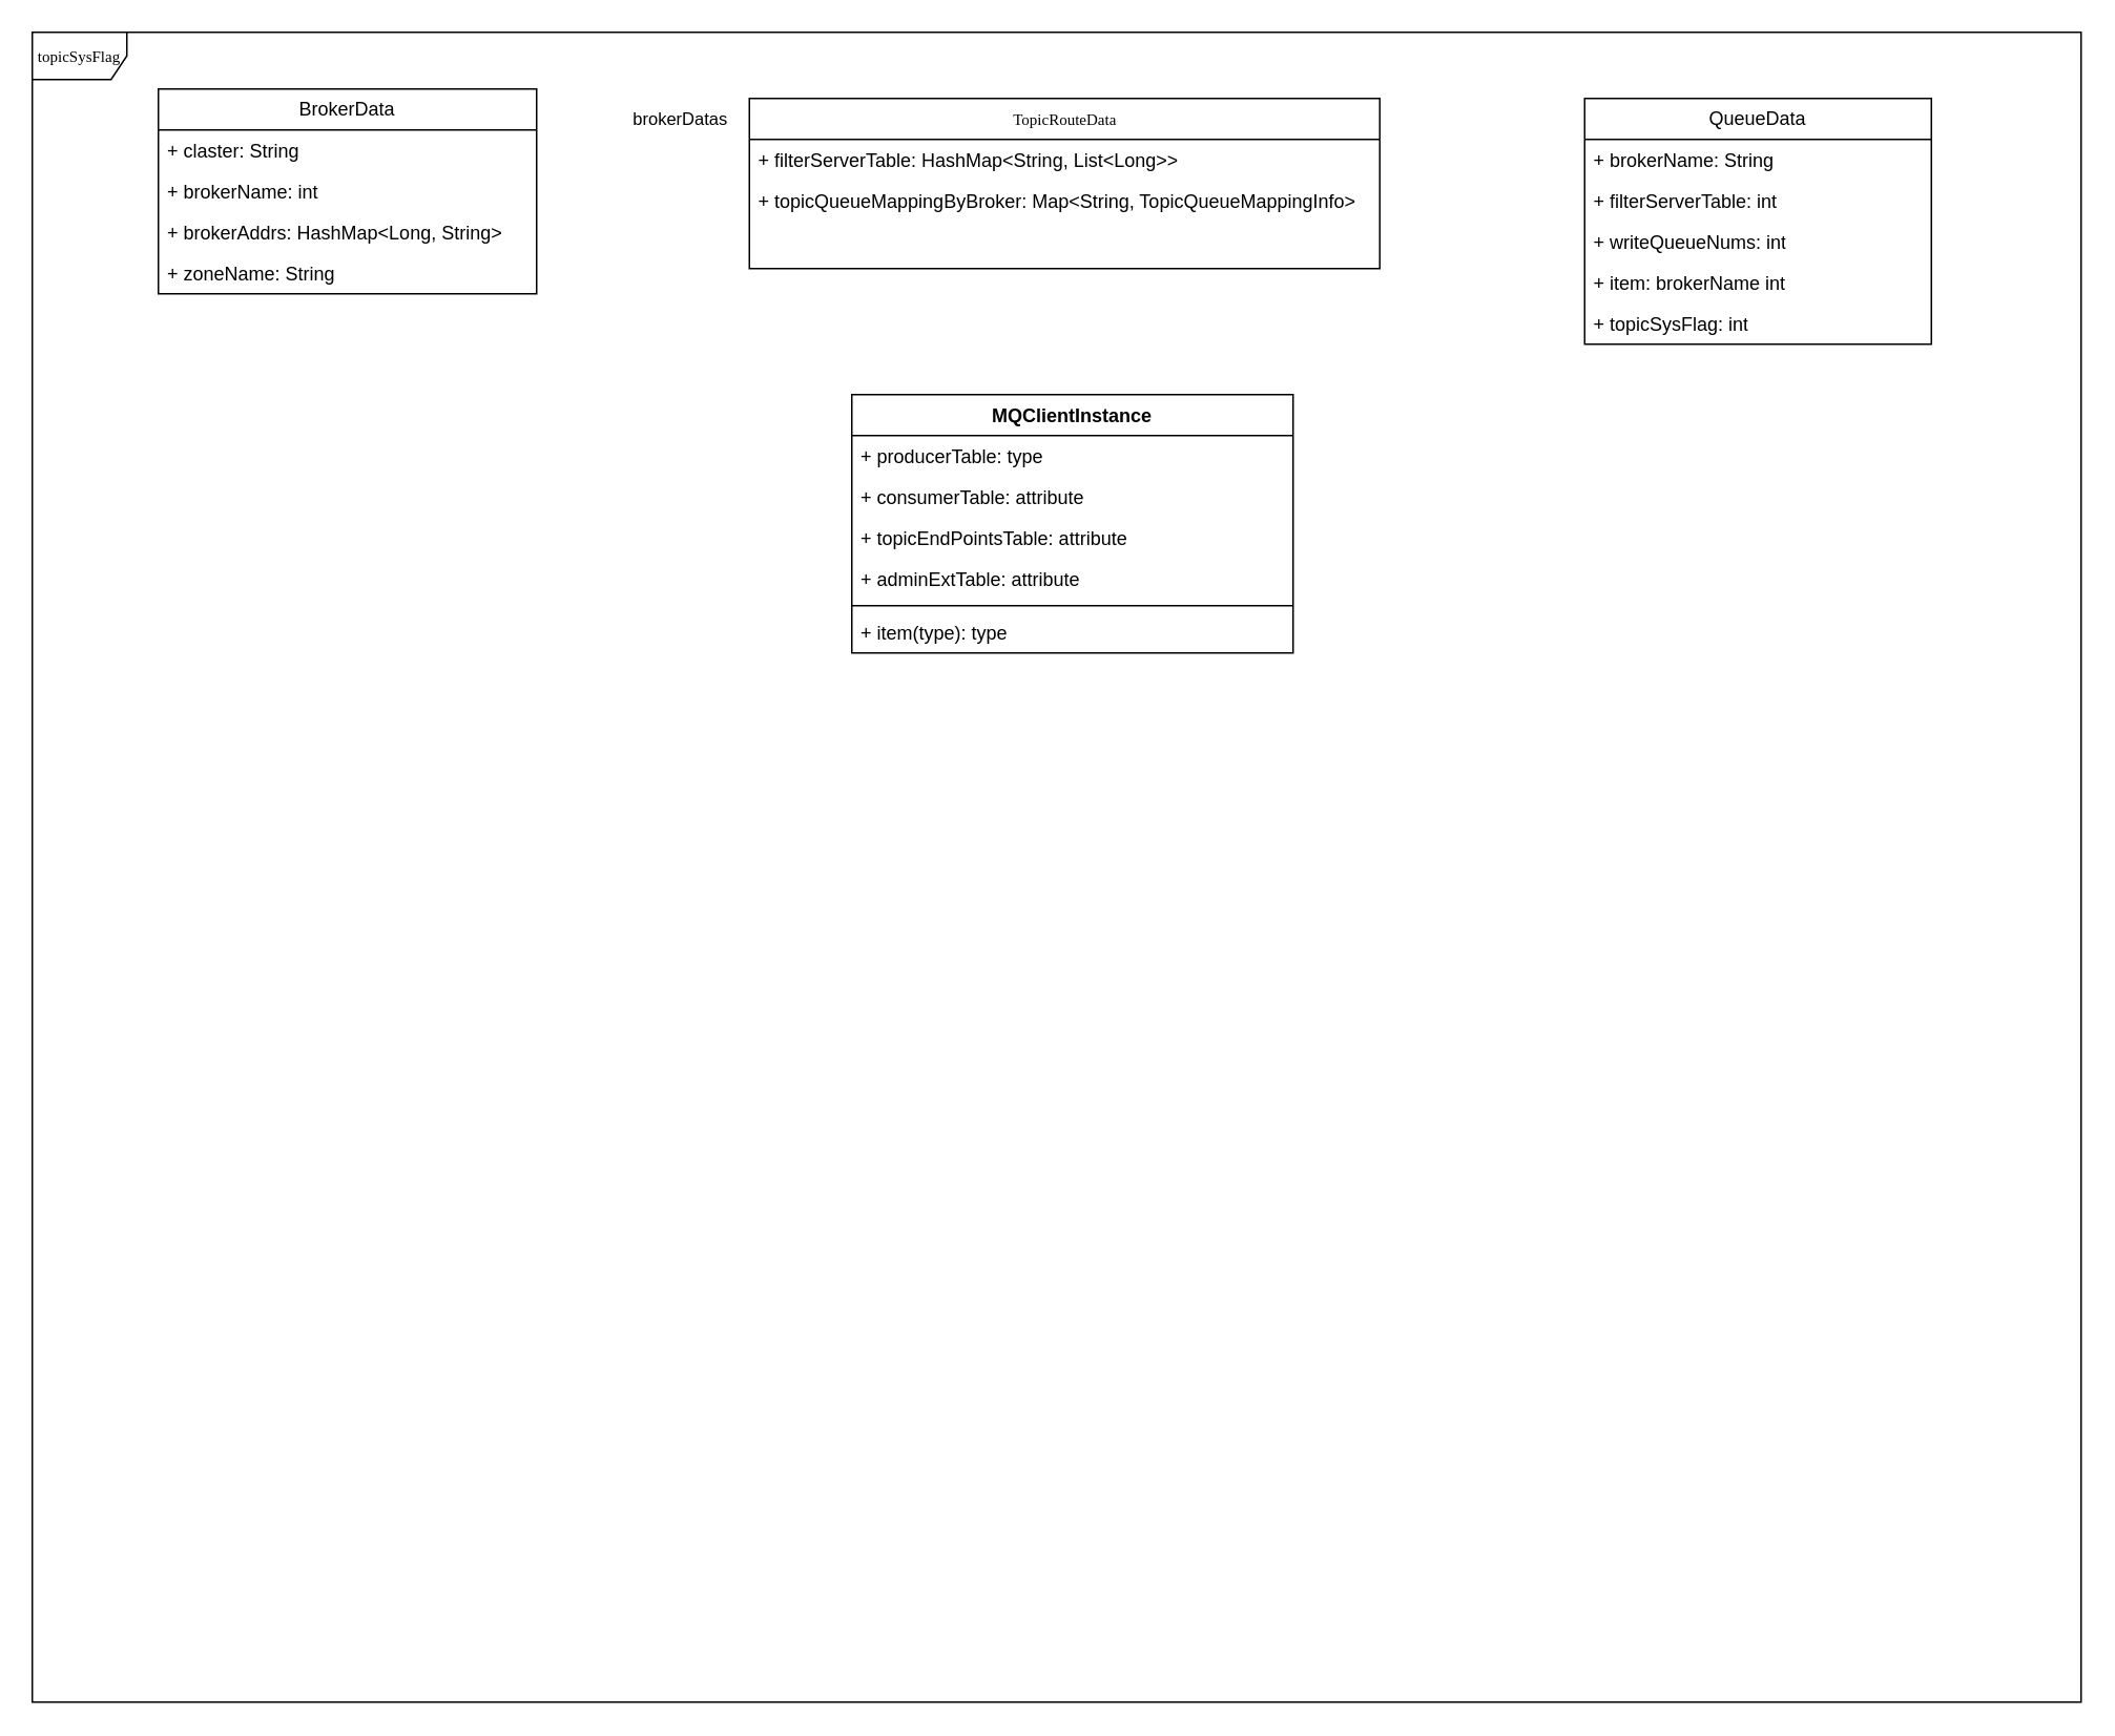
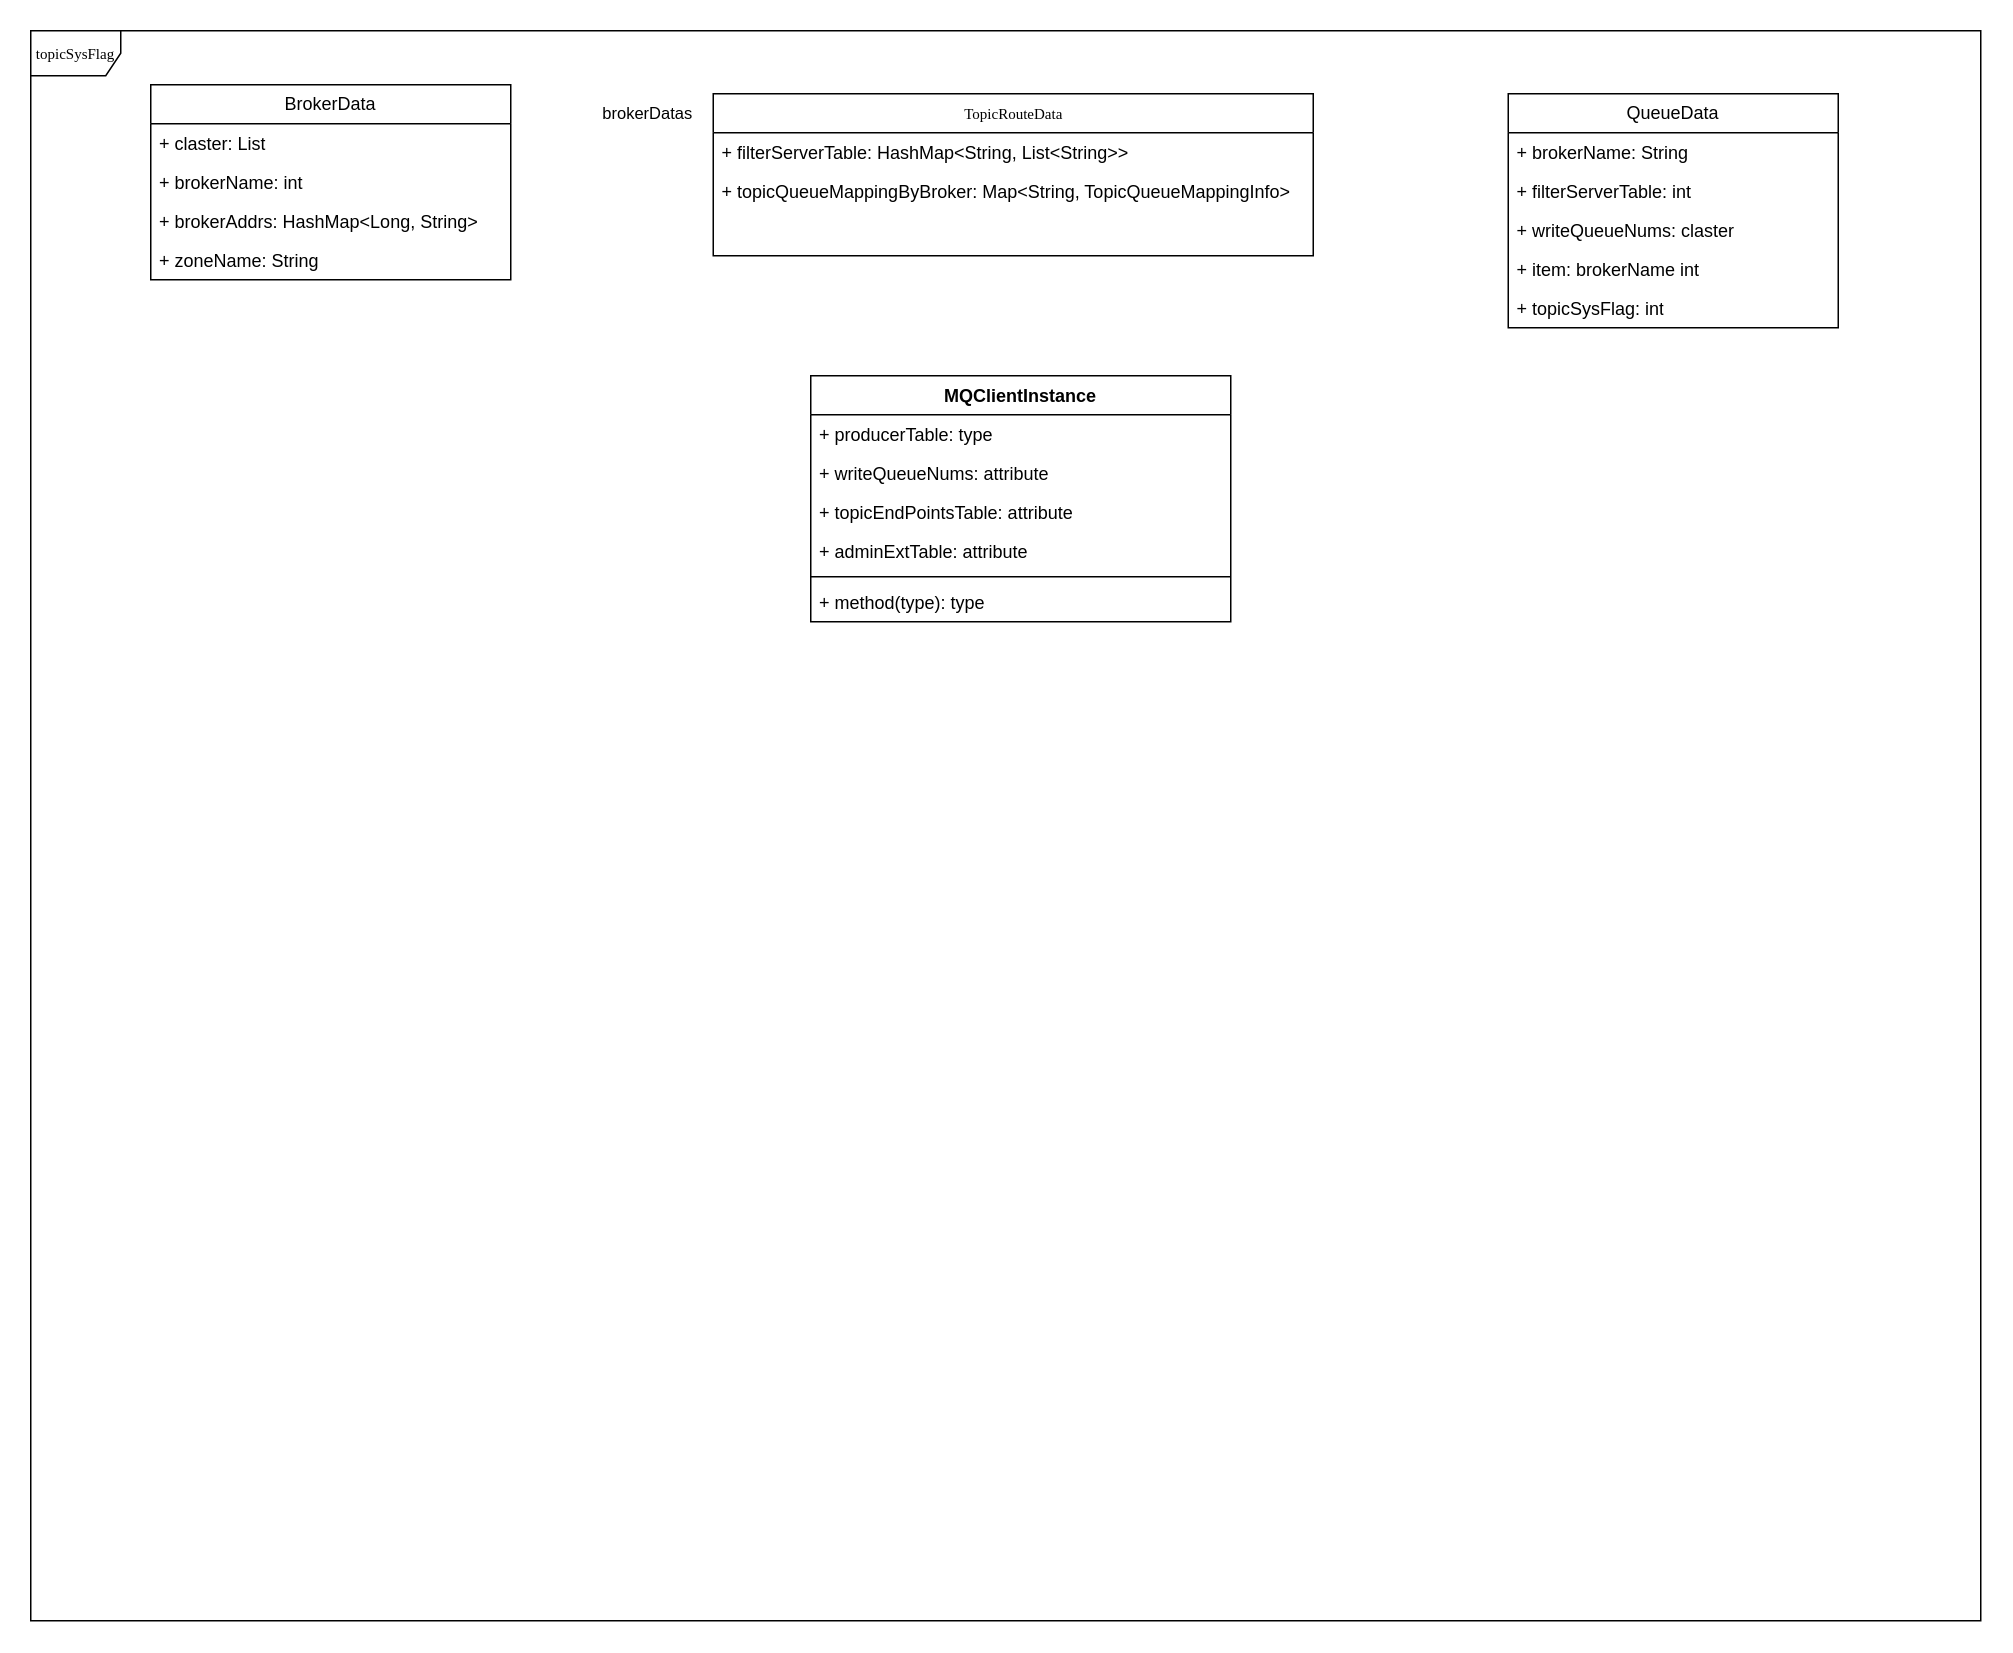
- <mxCell id="13" value="+ claster: String" style="text;strokeColor=none;fillColor=none;align=left;verticalAlign=top;spacingLeft=4;spacingRight=4;overflow=hidden;rotatable=0;points=[[0,0.5],[1,0.5]];portConstraint=eastwest;whiteSpace=wrap;html=1;" vertex="1" parent="12"><mxGeometry y="26" width="240" height="26" as="geometry" /></mxCell>
+ <mxCell id="13" value="+ claster: List" style="text;strokeColor=none;fillColor=none;align=left;verticalAlign=top;spacingLeft=4;spacingRight=4;overflow=hidden;rotatable=0;points=[[0,0.5],[1,0.5]];portConstraint=eastwest;whiteSpace=wrap;html=1;" vertex="1" parent="12"><mxGeometry y="26" width="240" height="26" as="geometry" /></mxCell>
- <mxCell id="4" value="+ filterServerTable: HashMap&amp;lt;String, List&amp;lt;Long&amp;gt;&amp;gt;" style="text;html=1;strokeColor=none;fillColor=none;align=left;verticalAlign=top;spacingLeft=4;spacingRight=4;whiteSpace=wrap;overflow=hidden;rotatable=0;points=[[0,0.5],[1,0.5]];portConstraint=eastwest;" parent="3" vertex="1"><mxGeometry y="26" width="400" height="26" as="geometry" /></mxCell>
+ <mxCell id="4" value="+ filterServerTable: HashMap&amp;lt;String, List&amp;lt;String&amp;gt;&amp;gt;" style="text;html=1;strokeColor=none;fillColor=none;align=left;verticalAlign=top;spacingLeft=4;spacingRight=4;whiteSpace=wrap;overflow=hidden;rotatable=0;points=[[0,0.5],[1,0.5]];portConstraint=eastwest;" parent="3" vertex="1"><mxGeometry y="26" width="400" height="26" as="geometry" /></mxCell>
- <mxCell id="9" value="+ writeQueueNums: int" style="text;strokeColor=none;fillColor=none;align=left;verticalAlign=top;spacingLeft=4;spacingRight=4;overflow=hidden;rotatable=0;points=[[0,0.5],[1,0.5]];portConstraint=eastwest;whiteSpace=wrap;html=1;" vertex="1" parent="6"><mxGeometry y="78" width="220" height="26" as="geometry" /></mxCell>
+ <mxCell id="9" value="+ writeQueueNums: claster" style="text;strokeColor=none;fillColor=none;align=left;verticalAlign=top;spacingLeft=4;spacingRight=4;overflow=hidden;rotatable=0;points=[[0,0.5],[1,0.5]];portConstraint=eastwest;whiteSpace=wrap;html=1;" vertex="1" parent="6"><mxGeometry y="78" width="220" height="26" as="geometry" /></mxCell>
- <mxCell id="20" value="+ consumerTable: attribute" style="text;strokeColor=none;fillColor=none;align=left;verticalAlign=top;spacingLeft=4;spacingRight=4;overflow=hidden;rotatable=0;points=[[0,0.5],[1,0.5]];portConstraint=eastwest;whiteSpace=wrap;html=1;" vertex="1" parent="18"><mxGeometry y="52" width="280" height="26" as="geometry" /></mxCell>
+ <mxCell id="20" value="+ writeQueueNums: attribute" style="text;strokeColor=none;fillColor=none;align=left;verticalAlign=top;spacingLeft=4;spacingRight=4;overflow=hidden;rotatable=0;points=[[0,0.5],[1,0.5]];portConstraint=eastwest;whiteSpace=wrap;html=1;" vertex="1" parent="18"><mxGeometry y="52" width="280" height="26" as="geometry" /></mxCell>
- <mxCell id="24" value="+ item(type): type" style="text;strokeColor=none;fillColor=none;align=left;verticalAlign=top;spacingLeft=4;spacingRight=4;overflow=hidden;rotatable=0;points=[[0,0.5],[1,0.5]];portConstraint=eastwest;whiteSpace=wrap;html=1;" vertex="1" parent="18"><mxGeometry y="138" width="280" height="26" as="geometry" /></mxCell>
+ <mxCell id="24" value="+ method(type): type" style="text;strokeColor=none;fillColor=none;align=left;verticalAlign=top;spacingLeft=4;spacingRight=4;overflow=hidden;rotatable=0;points=[[0,0.5],[1,0.5]];portConstraint=eastwest;whiteSpace=wrap;html=1;" vertex="1" parent="18"><mxGeometry y="138" width="280" height="26" as="geometry" /></mxCell>
